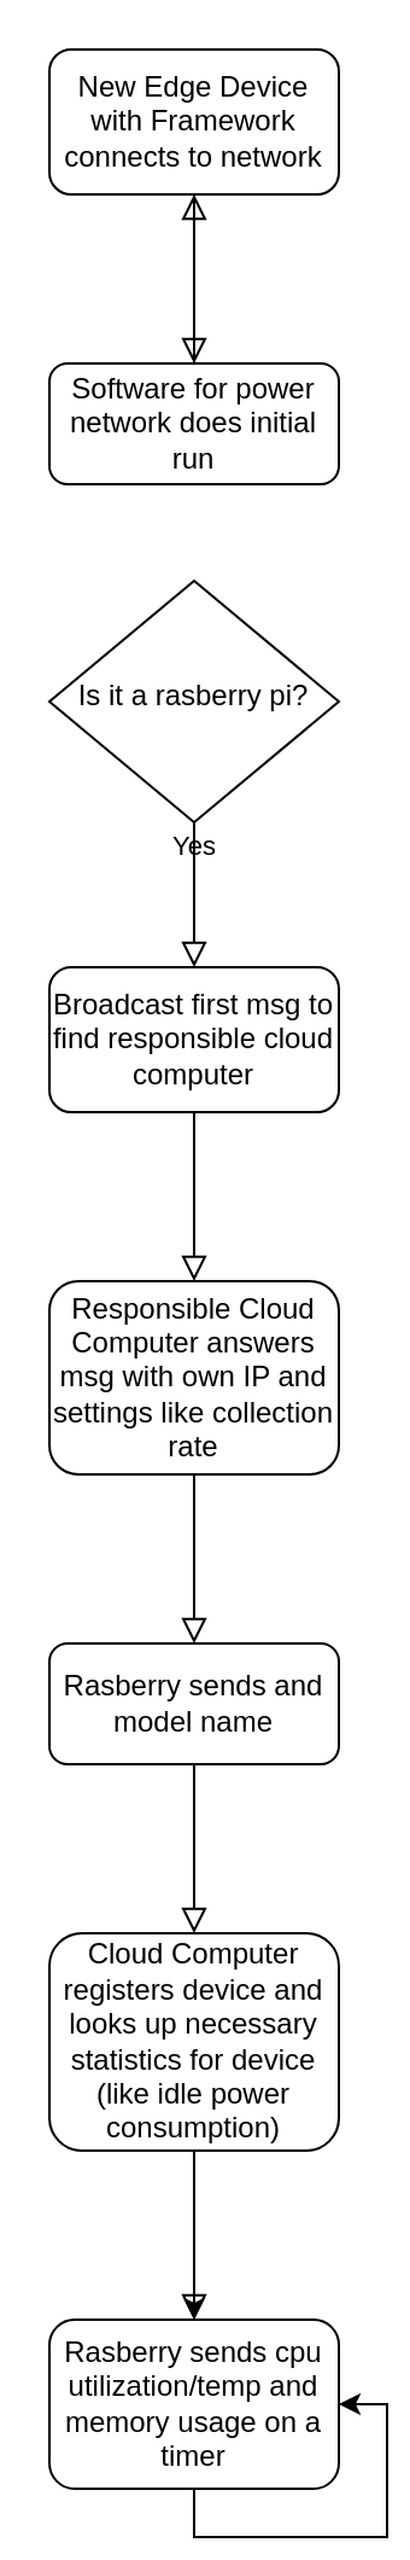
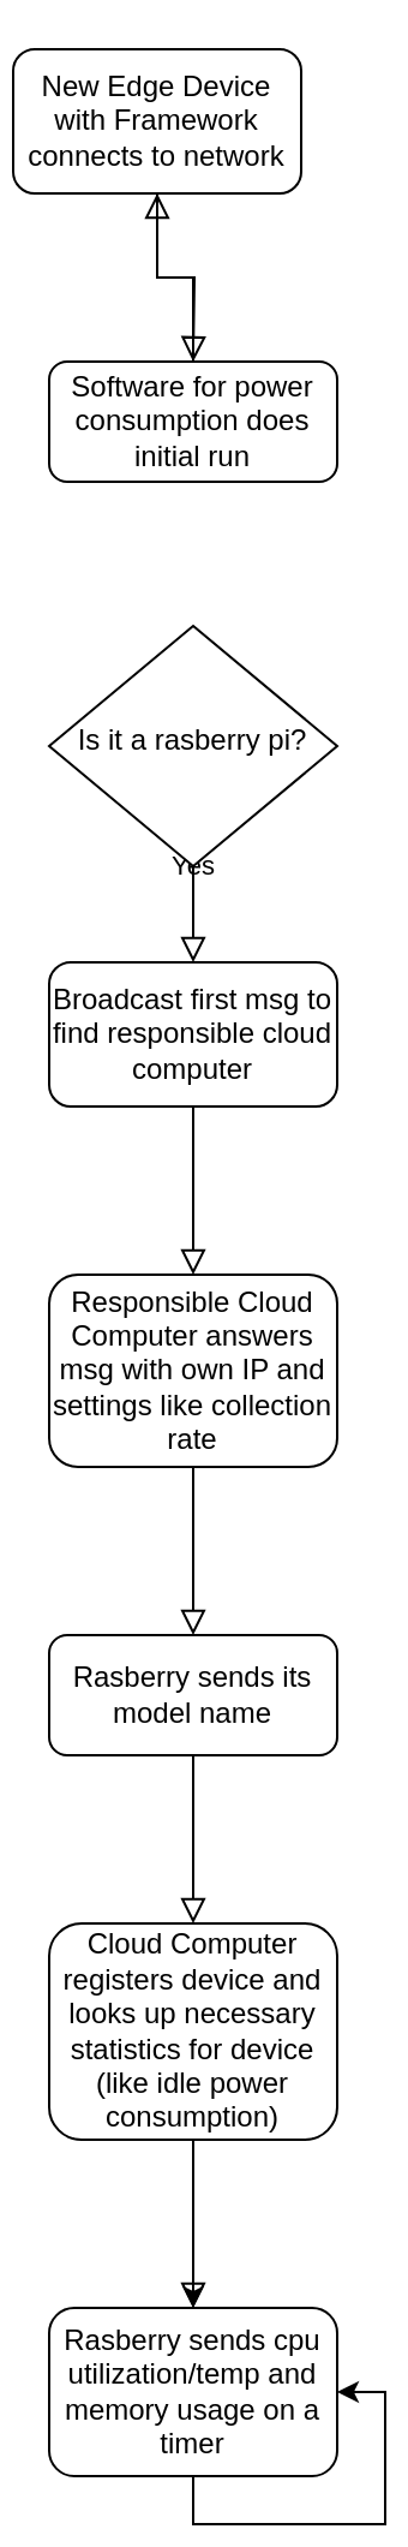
- <mxCell id="8" value="New Edge Device with Framework connects to network" style="rounded=1;whiteSpace=wrap;html=1;fontSize=12;glass=0;strokeWidth=1;shadow=0;" vertex="1" parent="1"><mxGeometry x="20" y="20" width="120" height="60" as="geometry" /></mxCell>
+ <mxCell id="8" value="New Edge Device with Framework connects to network" style="rounded=1;whiteSpace=wrap;html=1;fontSize=12;glass=0;strokeWidth=1;shadow=0;" vertex="1" parent="1"><mxGeometry x="5" y="20" width="120" height="60" as="geometry" /></mxCell>
- <mxCell id="3" value="Software for power network does initial run" style="rounded=1;whiteSpace=wrap;html=1;fontSize=12;glass=0;strokeWidth=1;shadow=0;" parent="1" vertex="1"><mxGeometry x="20" y="150" width="120" height="50" as="geometry" /></mxCell>
+ <mxCell id="3" value="Software for power consumption does initial run" style="rounded=1;whiteSpace=wrap;html=1;fontSize=12;glass=0;strokeWidth=1;shadow=0;" parent="1" vertex="1"><mxGeometry x="20" y="150" width="120" height="50" as="geometry" /></mxCell>
- <mxCell id="5" value="Is it a rasberry pi?" style="rhombus;whiteSpace=wrap;html=1;shadow=0;fontFamily=Helvetica;fontSize=12;align=center;strokeWidth=1;spacing=6;spacingTop=-4;" parent="1" vertex="1"><mxGeometry x="20" y="240" width="120" height="100" as="geometry" /></mxCell>
+ <mxCell id="5" value="Is it a rasberry pi?" style="rhombus;whiteSpace=wrap;html=1;shadow=0;fontFamily=Helvetica;fontSize=12;align=center;strokeWidth=1;spacing=6;spacingTop=-4;" parent="1" vertex="1"><mxGeometry x="20" y="260" width="120" height="100" as="geometry" /></mxCell>
- <mxCell id="11" value="Rasberry sends and model name" style="rounded=1;whiteSpace=wrap;html=1;fontSize=12;glass=0;strokeWidth=1;shadow=0;" vertex="1" parent="1"><mxGeometry x="20" y="680" width="120" height="50" as="geometry" /></mxCell>
+ <mxCell id="11" value="Rasberry sends its model name" style="rounded=1;whiteSpace=wrap;html=1;fontSize=12;glass=0;strokeWidth=1;shadow=0;" vertex="1" parent="1"><mxGeometry x="20" y="680" width="120" height="50" as="geometry" /></mxCell>
